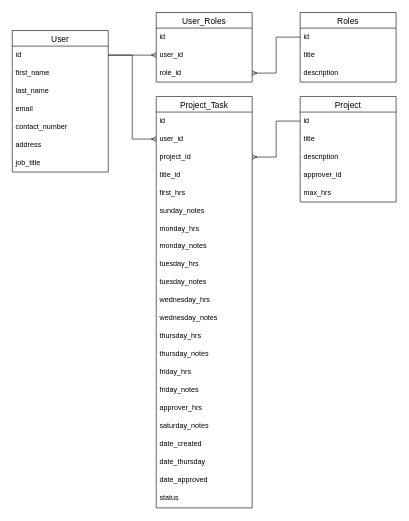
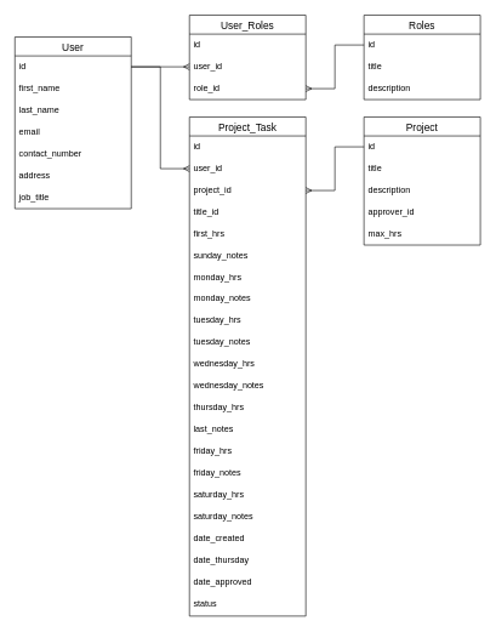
- <mxCell id="39" value="thursday_notes" style="text;strokeColor=none;fillColor=none;spacingLeft=4;spacingRight=4;overflow=hidden;rotatable=0;points=[[0,0.5],[1,0.5]];portConstraint=eastwest;fontSize=12;" parent="25" vertex="1"><mxGeometry y="416" width="160" height="30" as="geometry" /></mxCell>
+ <mxCell id="39" value="last_notes" style="text;strokeColor=none;fillColor=none;spacingLeft=4;spacingRight=4;overflow=hidden;rotatable=0;points=[[0,0.5],[1,0.5]];portConstraint=eastwest;fontSize=12;" parent="25" vertex="1"><mxGeometry y="416" width="160" height="30" as="geometry" /></mxCell>
- <mxCell id="42" value="approver_hrs" style="text;strokeColor=none;fillColor=none;spacingLeft=4;spacingRight=4;overflow=hidden;rotatable=0;points=[[0,0.5],[1,0.5]];portConstraint=eastwest;fontSize=12;" parent="25" vertex="1"><mxGeometry y="506" width="160" height="30" as="geometry" /></mxCell>
+ <mxCell id="42" value="saturday_hrs" style="text;strokeColor=none;fillColor=none;spacingLeft=4;spacingRight=4;overflow=hidden;rotatable=0;points=[[0,0.5],[1,0.5]];portConstraint=eastwest;fontSize=12;" parent="25" vertex="1"><mxGeometry y="506" width="160" height="30" as="geometry" /></mxCell>
